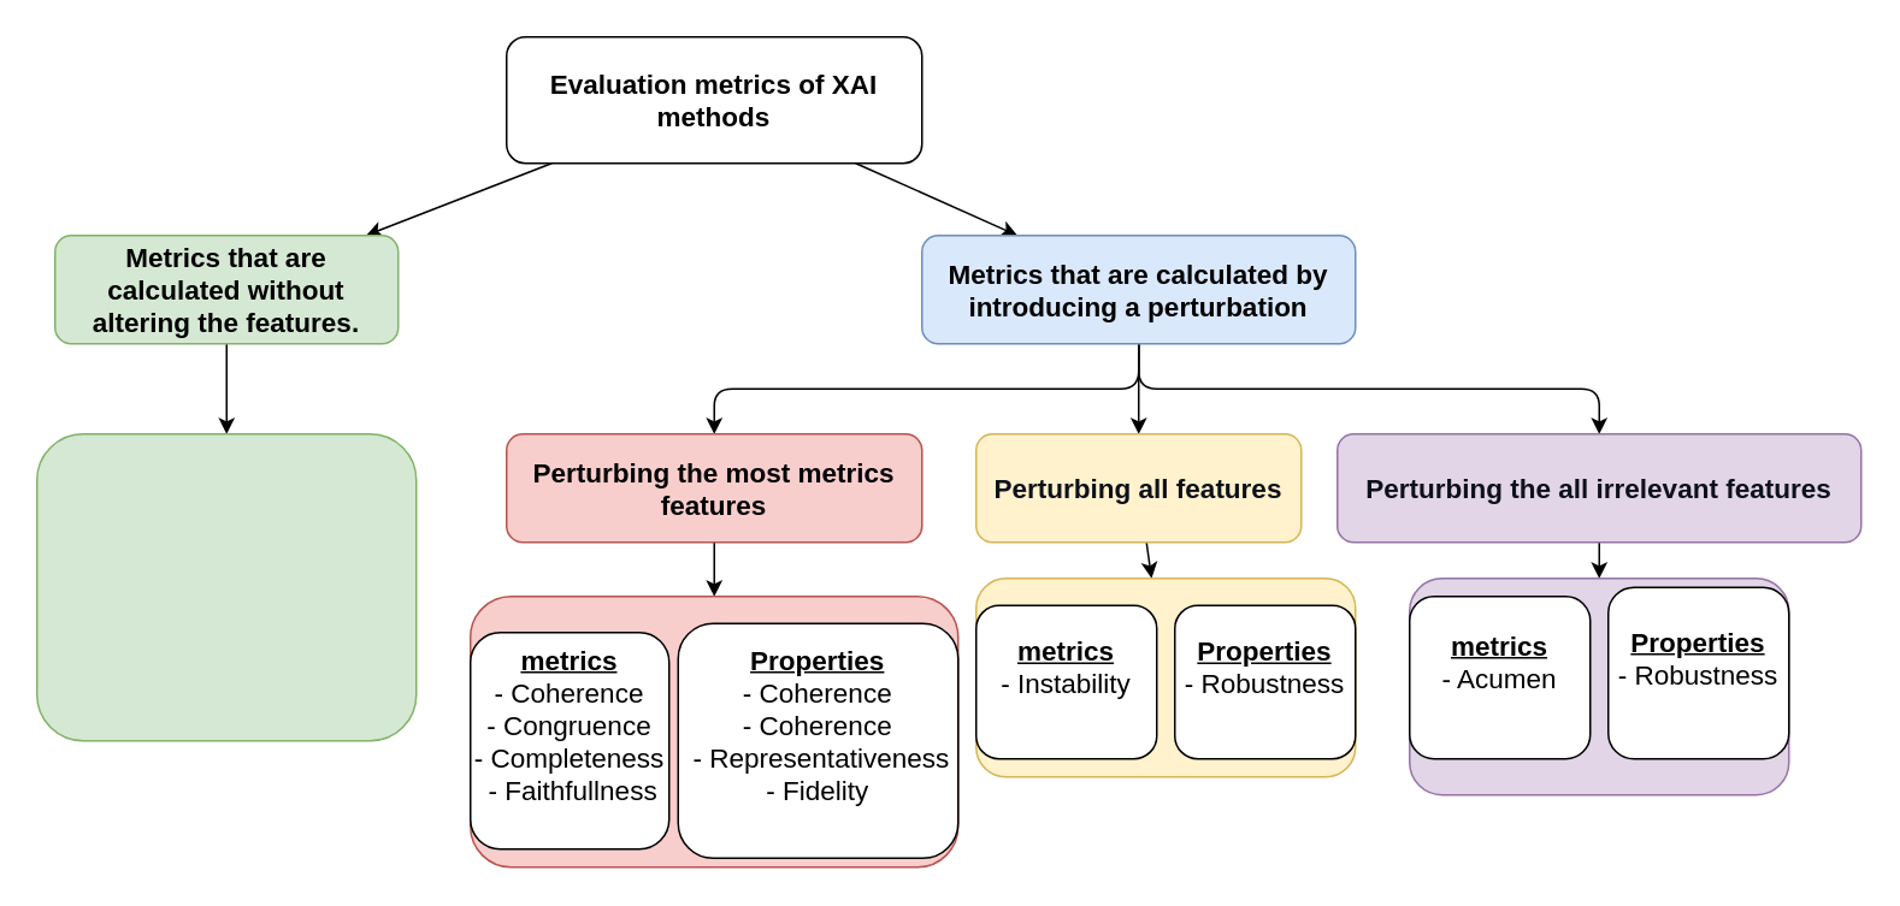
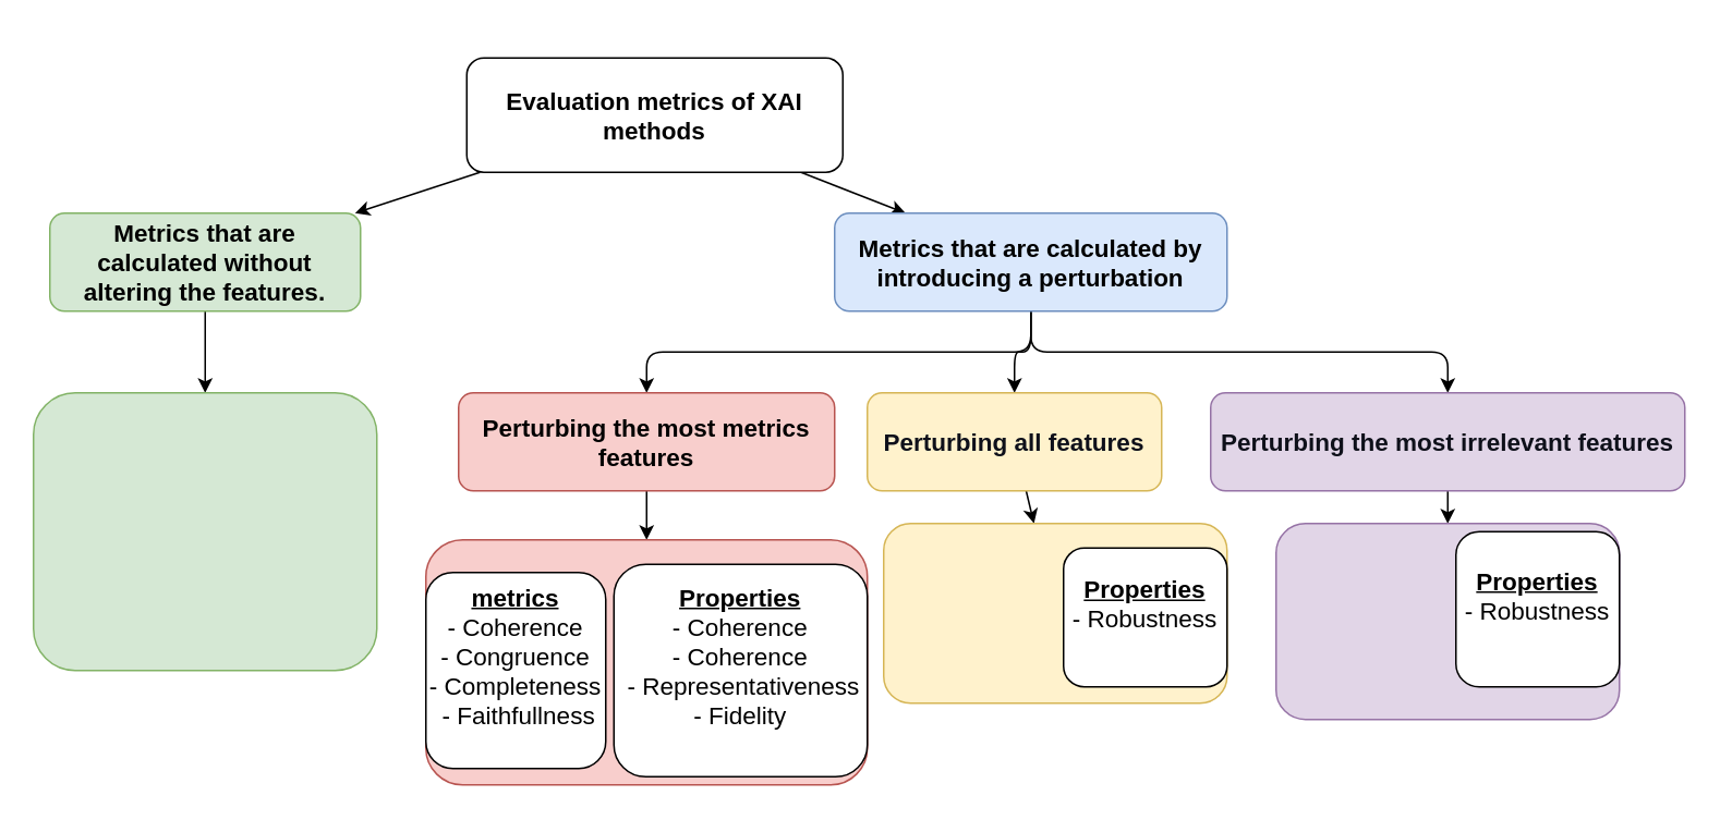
- <mxCell id="4" value="Evaluation metrics of XAI methods" style="rounded=1;whiteSpace=wrap;html=1;fontStyle=1;fontSize=15;" parent="1" vertex="1"><mxGeometry x="280" y="20" width="230" height="70" as="geometry" /></mxCell>
+ <mxCell id="4" value="Evaluation metrics of XAI methods" style="rounded=1;whiteSpace=wrap;html=1;fontStyle=1;fontSize=15;" parent="1" vertex="1"><mxGeometry x="285" y="35" width="230" height="70" as="geometry" /></mxCell>
- <mxCell id="13" value="&lt;strong style=&quot;text-align: start; color: rgb(14, 16, 26); background: none; margin-top: 0pt; margin-bottom: 0pt;&quot;&gt;Perturbing all features&lt;/strong&gt;" style="whiteSpace=wrap;html=1;fontSize=15;fillColor=#fff2cc;strokeColor=#d6b656;rounded=1;fontStyle=1;" parent="1" vertex="1"><mxGeometry x="540" y="240" width="180" height="60" as="geometry" /></mxCell>
+ <mxCell id="13" value="&lt;strong style=&quot;text-align: start; color: rgb(14, 16, 26); background: none; margin-top: 0pt; margin-bottom: 0pt;&quot;&gt;Perturbing all features&lt;/strong&gt;" style="whiteSpace=wrap;html=1;fontSize=15;fillColor=#fff2cc;strokeColor=#d6b656;rounded=1;fontStyle=1;" parent="1" vertex="1"><mxGeometry x="530" y="240" width="180" height="60" as="geometry" /></mxCell>
- <mxCell id="17" value="&lt;strong style=&quot;text-align: start; color: rgb(14, 16, 26); background: none; margin-top: 0pt; margin-bottom: 0pt;&quot;&gt;Perturbing the all irrelevant features&lt;/strong&gt;" style="whiteSpace=wrap;html=1;fontSize=15;fillColor=#e1d5e7;strokeColor=#9673a6;rounded=1;fontStyle=1;" parent="1" vertex="1"><mxGeometry x="740" y="240" width="290" height="60" as="geometry" /></mxCell>
+ <mxCell id="17" value="&lt;strong style=&quot;text-align: start; color: rgb(14, 16, 26); background: none; margin-top: 0pt; margin-bottom: 0pt;&quot;&gt;Perturbing the most irrelevant features&lt;/strong&gt;" style="whiteSpace=wrap;html=1;fontSize=15;fillColor=#e1d5e7;strokeColor=#9673a6;rounded=1;fontStyle=1;" parent="1" vertex="1"><mxGeometry x="740" y="240" width="290" height="60" as="geometry" /></mxCell>
- <mxCell id="26" value="&lt;div style=&quot;forced-color-adjust: none; font-size: 15px;&quot;&gt;&lt;span style=&quot;forced-color-adjust: none; background-color: initial; font-size: 15px;&quot;&gt;&lt;b style=&quot;forced-color-adjust: none;&quot;&gt;&lt;u style=&quot;forced-color-adjust: none;&quot;&gt;metrics&lt;/u&gt;&lt;/b&gt;&lt;/span&gt;&lt;/div&gt;&lt;div style=&quot;forced-color-adjust: none; font-size: 15px;&quot;&gt;&lt;span style=&quot;forced-color-adjust: none; background-color: initial; font-size: 15px;&quot;&gt;- Acumen&lt;/span&gt;&lt;/div&gt;&lt;div style=&quot;forced-color-adjust: none; font-size: 15px;&quot;&gt;&lt;div style=&quot;forced-color-adjust: none; font-size: 15px;&quot;&gt;&lt;br style=&quot;forced-color-adjust: none; color: rgb(0, 0, 0); font-family: Helvetica; font-size: 15px; font-style: normal; font-variant-ligatures: normal; font-variant-caps: normal; font-weight: 400; letter-spacing: normal; orphans: 2; text-indent: 0px; text-transform: none; widows: 2; word-spacing: 0px; -webkit-text-stroke-width: 0px; white-space: normal; background-color: rgb(251, 251, 251); text-decoration-thickness: initial; text-decoration-style: initial; text-decoration-color: initial;&quot;&gt;&lt;/div&gt;&lt;/div&gt;" style="rounded=1;whiteSpace=wrap;html=1;align=center;" parent="1" vertex="1"><mxGeometry x="780" y="330" width="100" height="90" as="geometry" /></mxCell>
- <mxCell id="23" value="&lt;div style=&quot;forced-color-adjust: none; font-size: 15px;&quot;&gt;&lt;span style=&quot;forced-color-adjust: none; background-color: initial; font-size: 15px;&quot;&gt;&lt;b style=&quot;forced-color-adjust: none;&quot;&gt;&lt;u style=&quot;forced-color-adjust: none;&quot;&gt;metrics&lt;/u&gt;&lt;/b&gt;&lt;/span&gt;&lt;/div&gt;&lt;div style=&quot;forced-color-adjust: none; font-size: 15px;&quot;&gt;&lt;span style=&quot;forced-color-adjust: none; background-color: initial; font-size: 15px;&quot;&gt;- Instability&lt;/span&gt;&lt;/div&gt;&lt;div style=&quot;forced-color-adjust: none; font-size: 15px;&quot;&gt;&lt;div style=&quot;forced-color-adjust: none; font-size: 15px;&quot;&gt;&lt;br style=&quot;forced-color-adjust: none; color: rgb(0, 0, 0); font-family: Helvetica; font-size: 15px; font-style: normal; font-variant-ligatures: normal; font-variant-caps: normal; font-weight: 400; letter-spacing: normal; orphans: 2; text-indent: 0px; text-transform: none; widows: 2; word-spacing: 0px; -webkit-text-stroke-width: 0px; white-space: normal; background-color: rgb(251, 251, 251); text-decoration-thickness: initial; text-decoration-style: initial; text-decoration-color: initial;&quot;&gt;&lt;/div&gt;&lt;/div&gt;" style="rounded=1;whiteSpace=wrap;html=1;align=center;" parent="1" vertex="1"><mxGeometry x="540" y="335" width="100" height="85" as="geometry" /></mxCell>
